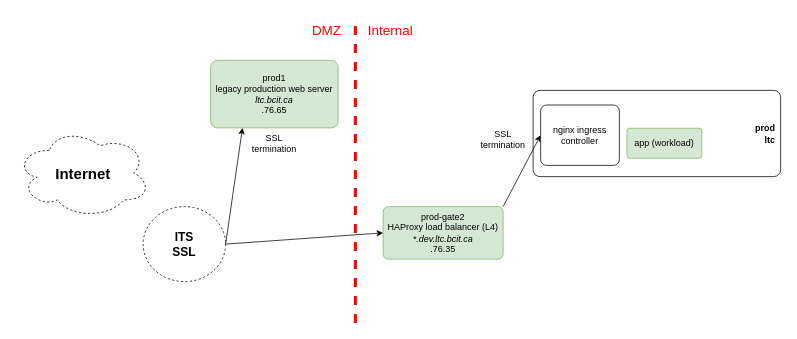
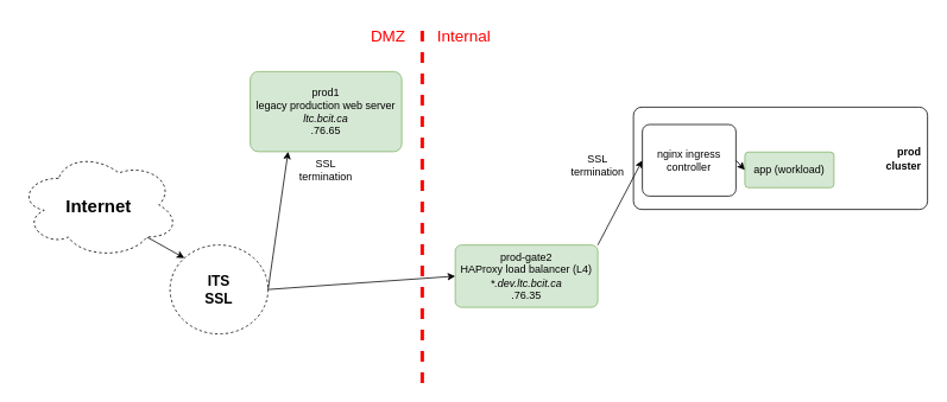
- <mxCell id="12" value="&lt;b&gt;prod&lt;br&gt;ltc&lt;/b&gt;" style="shape=ext;margin=3;double=0;whiteSpace=wrap;html=1;align=right;fillColor=none;rounded=1;spacingRight=5;arcSize=8;" parent="1" vertex="1"><mxGeometry x="710" y="120" width="330" height="115" as="geometry" /></mxCell>
+ <mxCell id="12" value="&lt;b&gt;prod&lt;br&gt;cluster&lt;/b&gt;" style="shape=ext;margin=3;double=0;whiteSpace=wrap;html=1;align=right;fillColor=none;rounded=1;spacingRight=5;arcSize=8;" parent="1" vertex="1"><mxGeometry x="710" y="120" width="330" height="115" as="geometry" /></mxCell>
+ <mxCell id="15" style="edgeStyle=none;orthogonalLoop=1;jettySize=auto;html=1;exitX=1;exitY=0.5;exitDx=0;exitDy=0;entryX=0;entryY=0.5;entryDx=0;entryDy=0;" edge="1" parent="1" source="14" target="13"><mxGeometry relative="1" as="geometry"><mxPoint x="720" y="216.25" as="targetPoint" /><mxPoint x="430" y="245" as="sourcePoint" /></mxGeometry></mxCell>
+ <mxCell id="2" style="rounded=0;orthogonalLoop=1;jettySize=auto;html=1;exitX=0.8;exitY=0.8;exitDx=0;exitDy=0;exitPerimeter=0;entryX=0;entryY=0;entryDx=0;entryDy=0;" parent="1" source="3" target="8" edge="1"><mxGeometry relative="1" as="geometry"><mxPoint x="-211" y="195.5" as="targetPoint" /><mxPoint x="183" y="220" as="sourcePoint" /></mxGeometry></mxCell>
